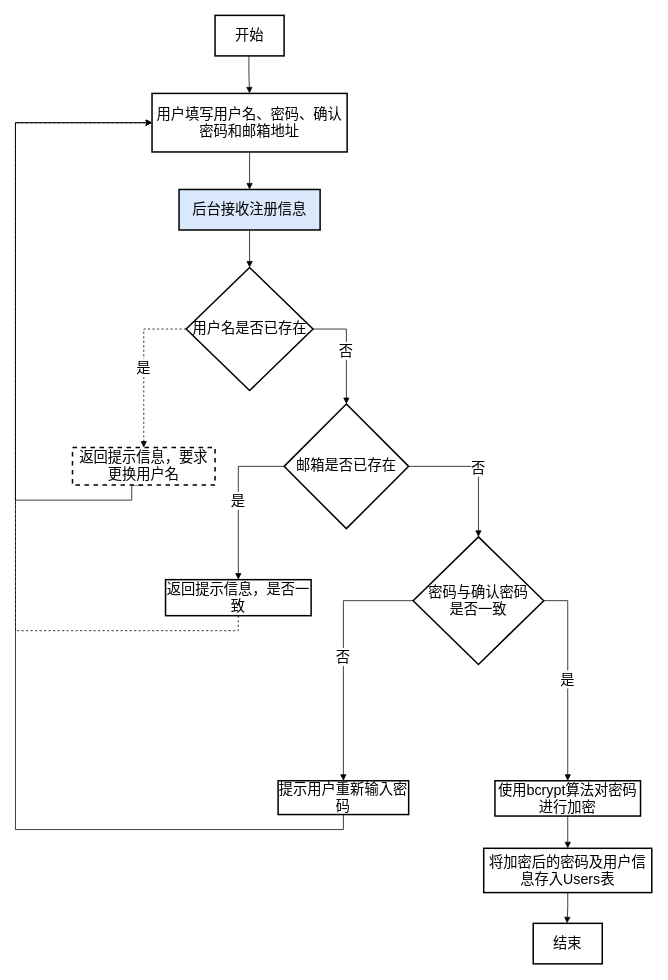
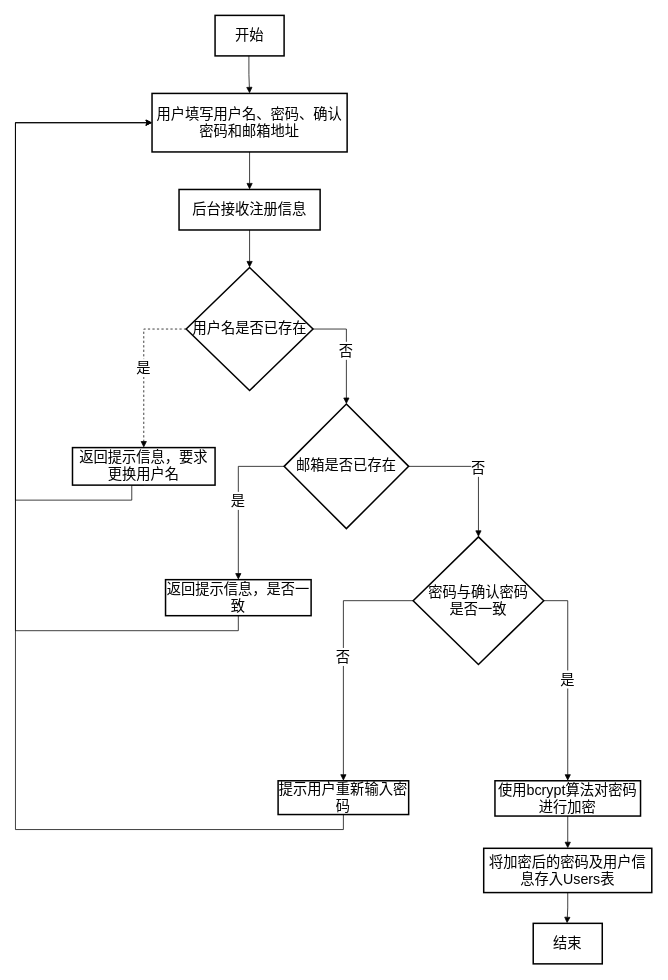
- <mxCell id="4" value="后台接收注册信息" style="whiteSpace=wrap;strokeWidth=2;fontSize=19;fillColor=#dae8fc;" parent="1" vertex="1"><mxGeometry x="238" y="252" width="188" height="54" as="geometry" /></mxCell>
+ <mxCell id="4" value="后台接收注册信息" style="whiteSpace=wrap;strokeWidth=2;fontSize=19;" parent="1" vertex="1"><mxGeometry x="238" y="252" width="188" height="54" as="geometry" /></mxCell>
- <mxCell id="7" value="返回提示信息，要求更换用户名" style="whiteSpace=wrap;strokeWidth=2;fontSize=19;dashed=1;" parent="1" vertex="1"><mxGeometry x="96" y="596" width="190" height="50" as="geometry" /></mxCell>
+ <mxCell id="7" value="返回提示信息，要求更换用户名" style="whiteSpace=wrap;strokeWidth=2;fontSize=19;" parent="1" vertex="1"><mxGeometry x="96" y="596" width="190" height="50" as="geometry" /></mxCell>
- <mxCell id="9" style="edgeStyle=orthogonalEdgeStyle;rounded=0;orthogonalLoop=1;jettySize=auto;html=1;exitX=0.5;exitY=1;exitDx=0;exitDy=0;entryX=0;entryY=0.5;entryDx=0;entryDy=0;fontSize=19;dashed=1;" parent="1" source="10" target="3" edge="1"><mxGeometry relative="1" as="geometry"><Array as="points"><mxPoint x="317" y="840" /><mxPoint x="20" y="840" /><mxPoint x="20" y="163" /></Array></mxGeometry></mxCell>
+ <mxCell id="9" style="edgeStyle=orthogonalEdgeStyle;rounded=0;orthogonalLoop=1;jettySize=auto;html=1;exitX=0.5;exitY=1;exitDx=0;exitDy=0;entryX=0;entryY=0.5;entryDx=0;entryDy=0;fontSize=19;" parent="1" source="10" target="3" edge="1"><mxGeometry relative="1" as="geometry"><Array as="points"><mxPoint x="317" y="840" /><mxPoint x="20" y="840" /><mxPoint x="20" y="163" /></Array></mxGeometry></mxCell>
